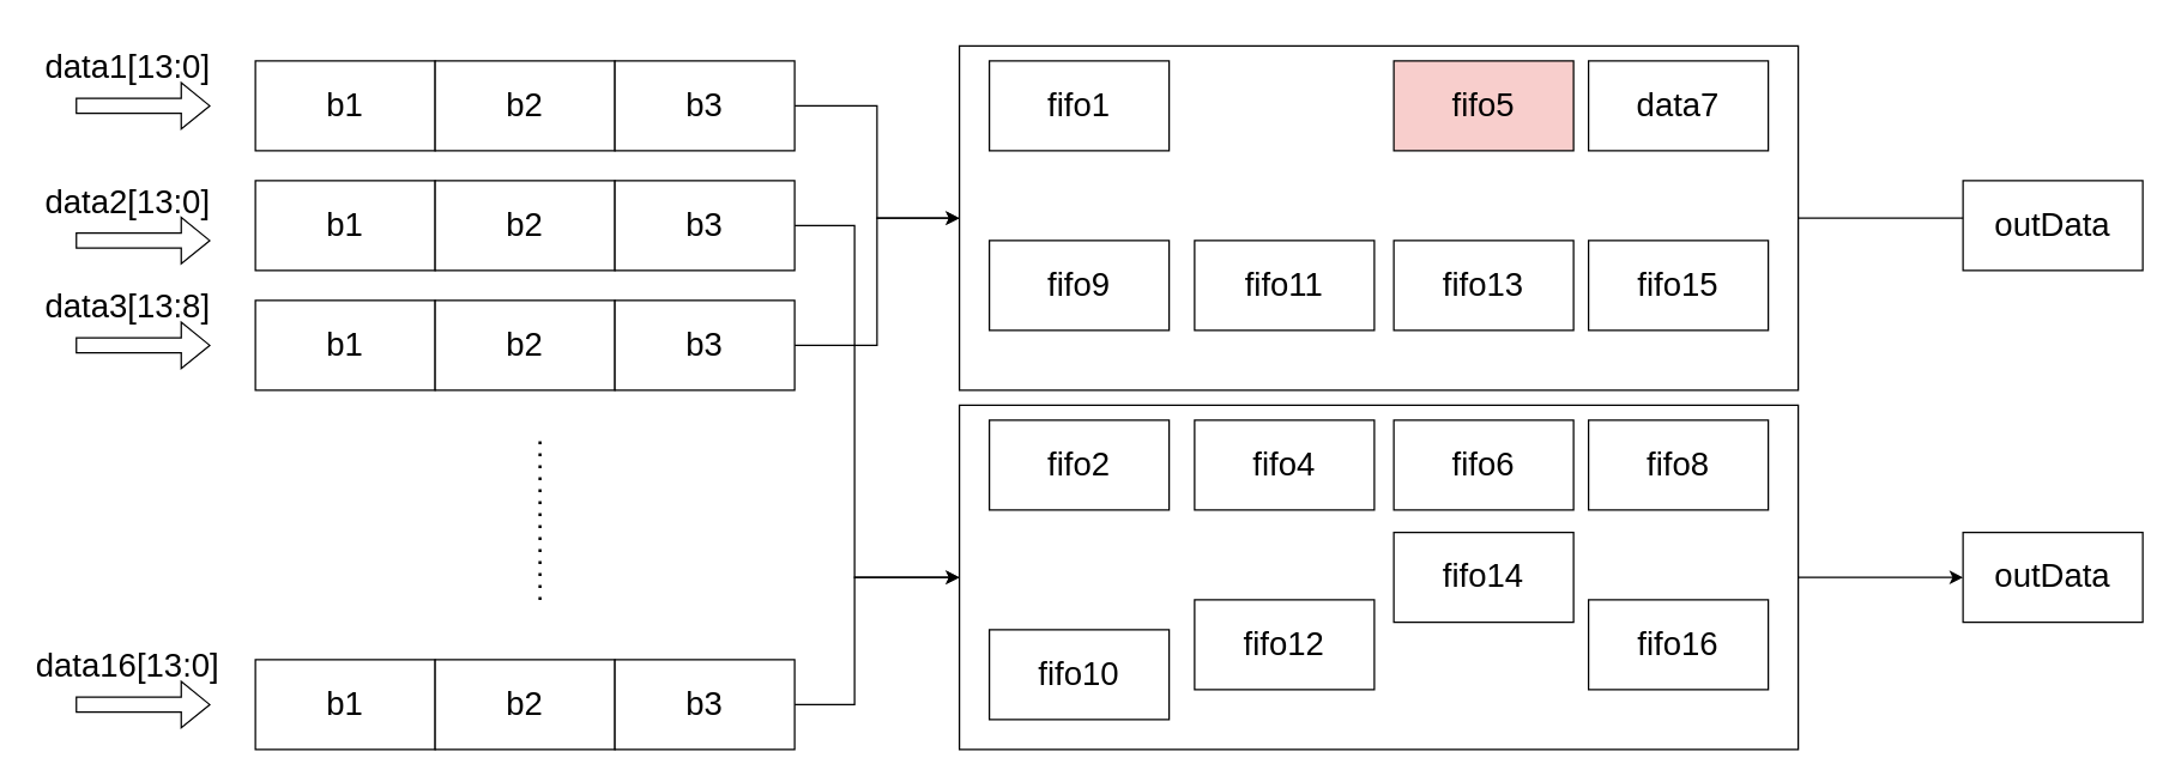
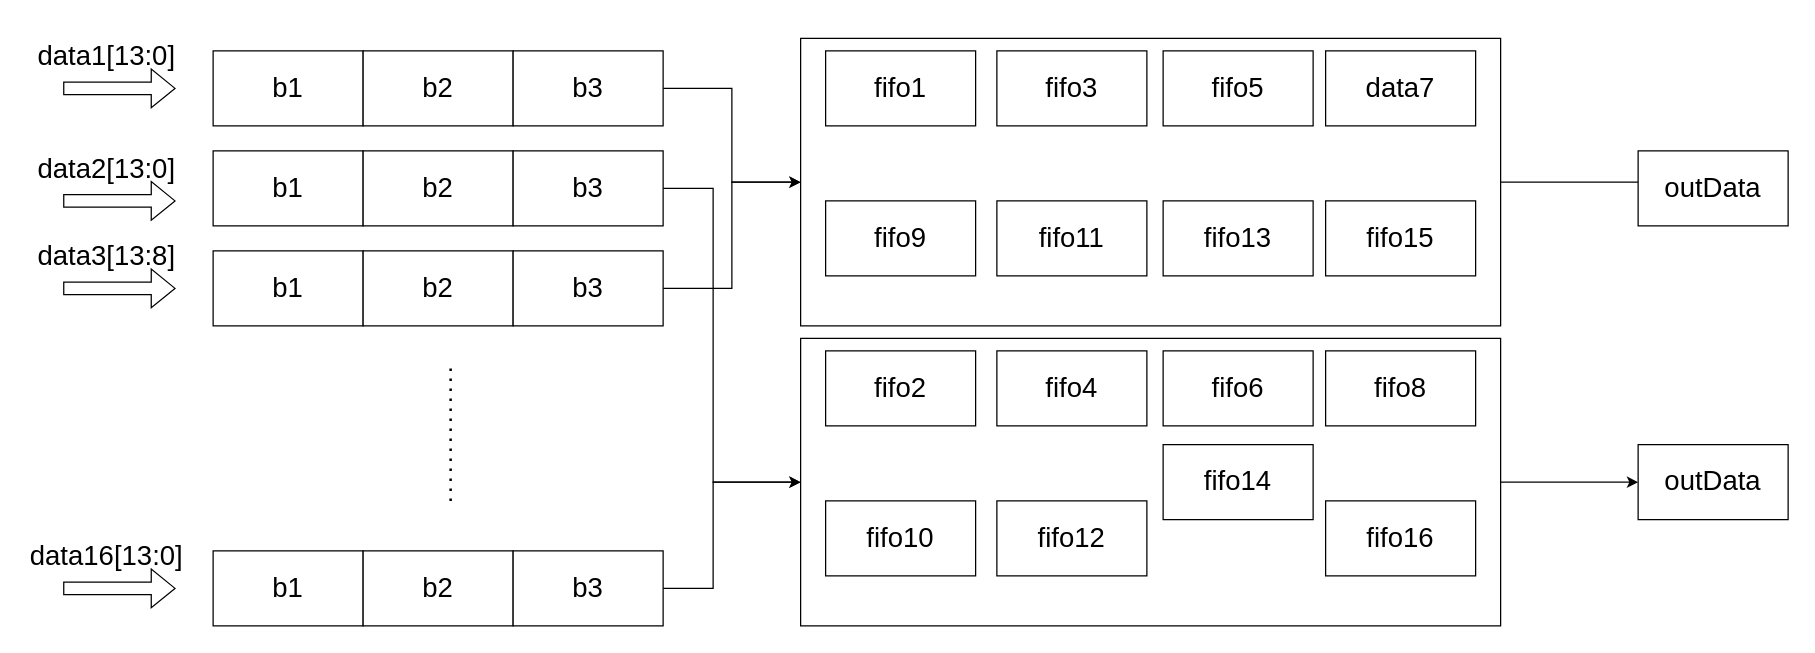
+ <mxCell id="30" value="fifo3" style="rounded=0;whiteSpace=wrap;html=1;fontSize=22;" vertex="1" parent="1"><mxGeometry x="797" y="40" width="120" height="60" as="geometry" /></mxCell>
- <mxCell id="31" value="fifo5" style="rounded=0;whiteSpace=wrap;html=1;fontSize=22;fillColor=#f8cecc;" vertex="1" parent="1"><mxGeometry x="930" y="40" width="120" height="60" as="geometry" /></mxCell>
+ <mxCell id="31" value="fifo5" style="rounded=0;whiteSpace=wrap;html=1;fontSize=22;" vertex="1" parent="1"><mxGeometry x="930" y="40" width="120" height="60" as="geometry" /></mxCell>
- <mxCell id="43" value="fifo10" style="rounded=0;whiteSpace=wrap;html=1;fontSize=22;" vertex="1" parent="1"><mxGeometry x="660" y="420" width="120" height="60" as="geometry" /></mxCell>
+ <mxCell id="43" value="fifo10" style="rounded=0;whiteSpace=wrap;html=1;fontSize=22;" vertex="1" parent="1"><mxGeometry x="660" y="400" width="120" height="60" as="geometry" /></mxCell>
